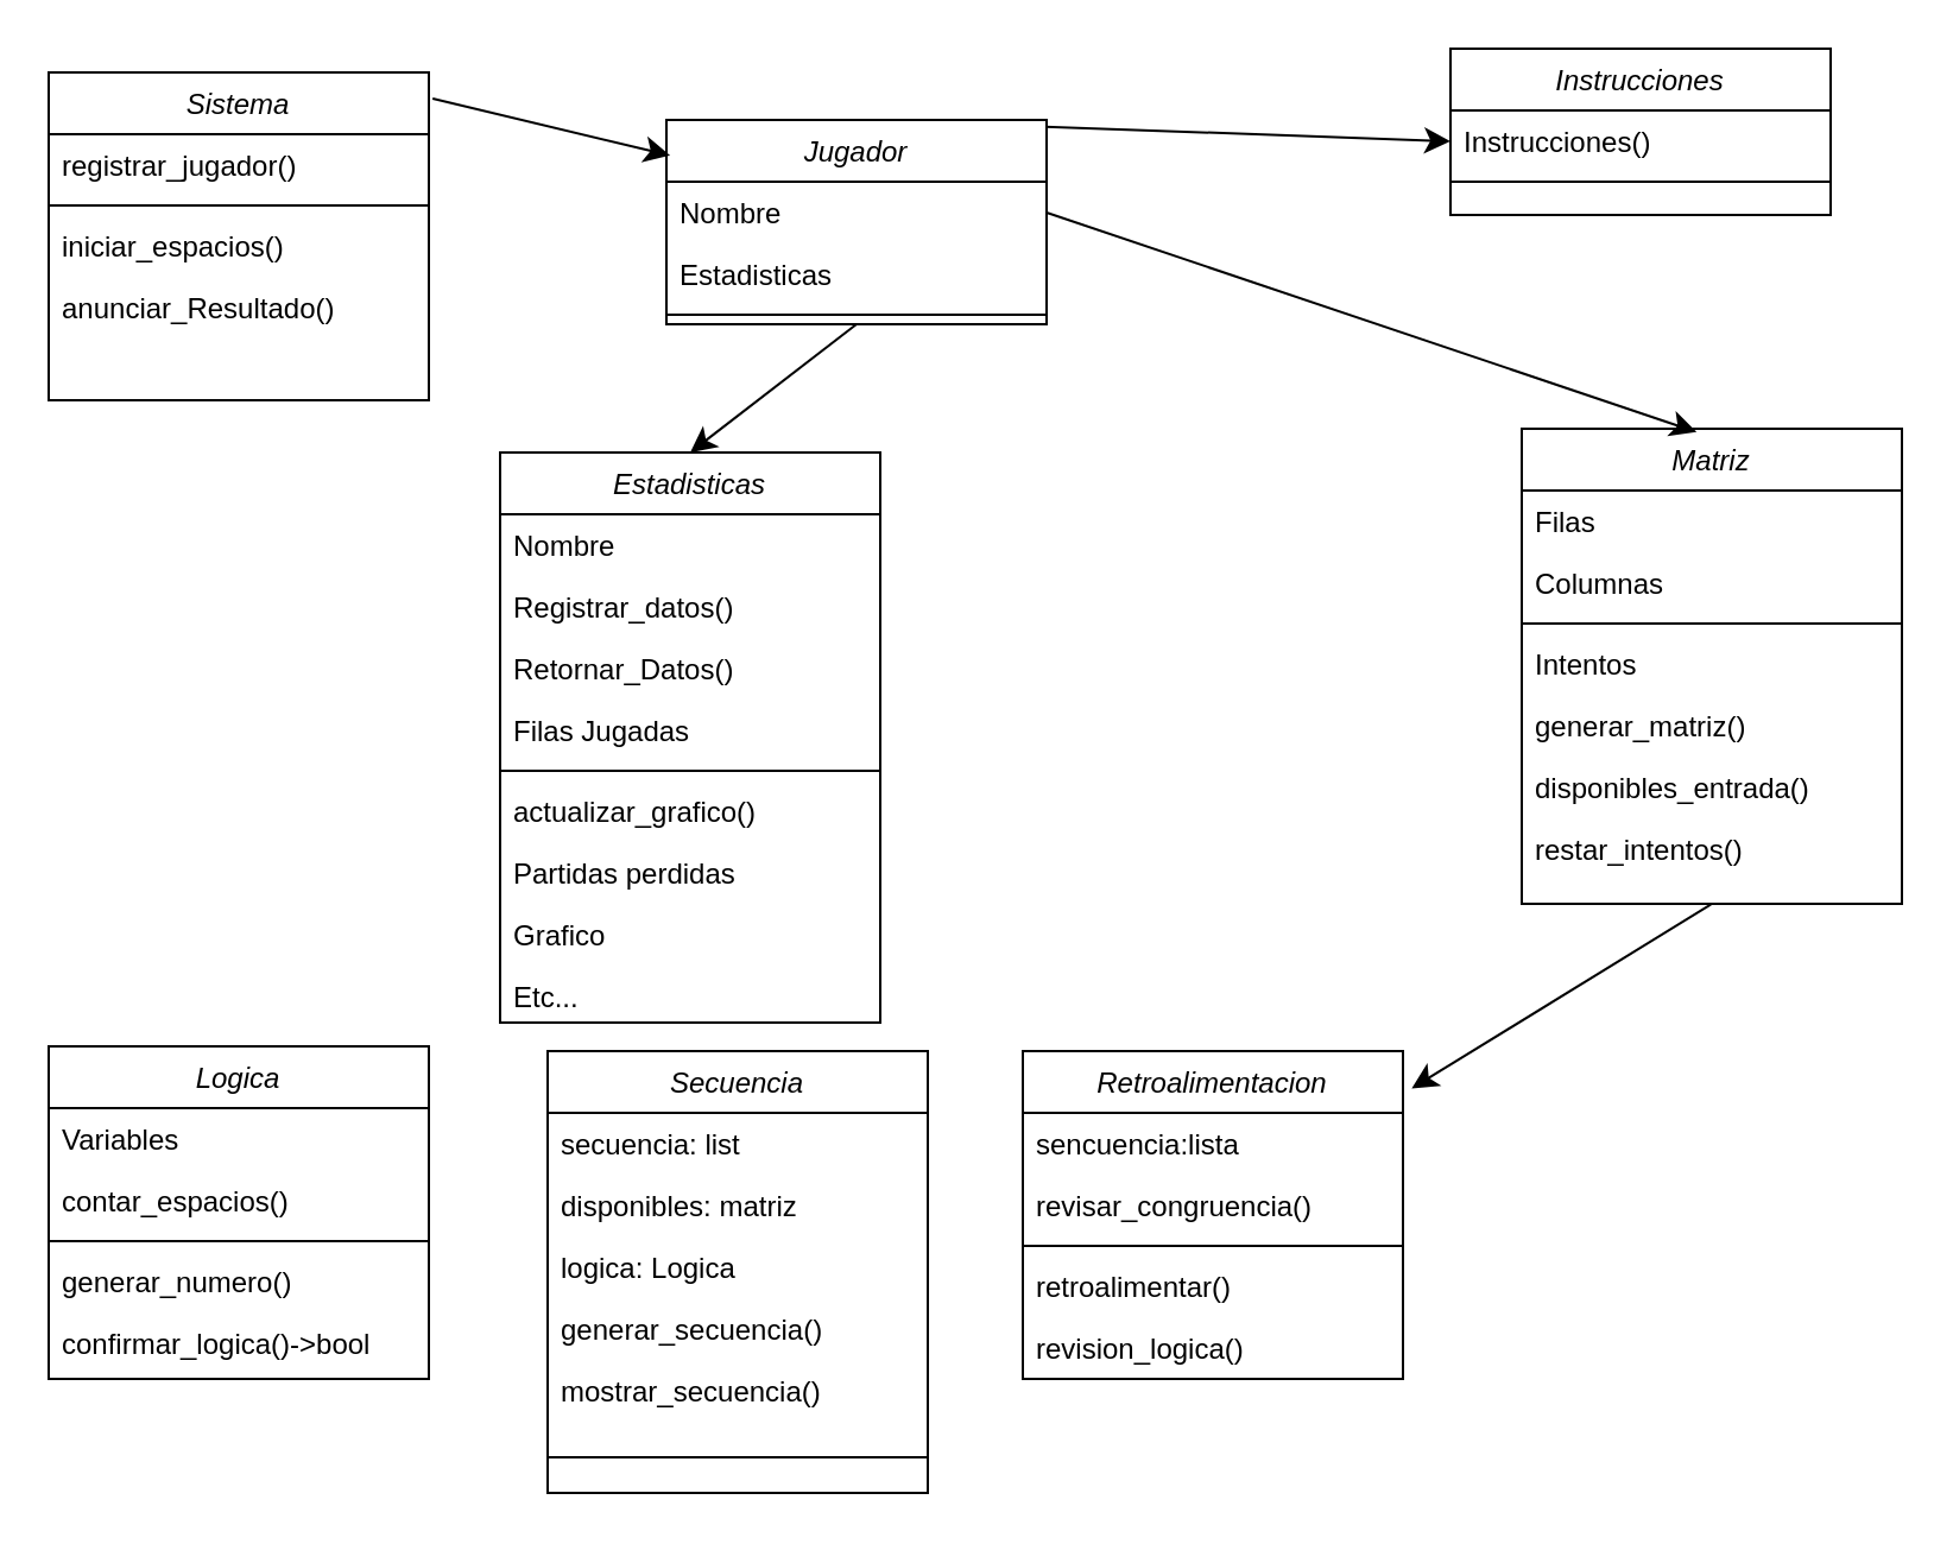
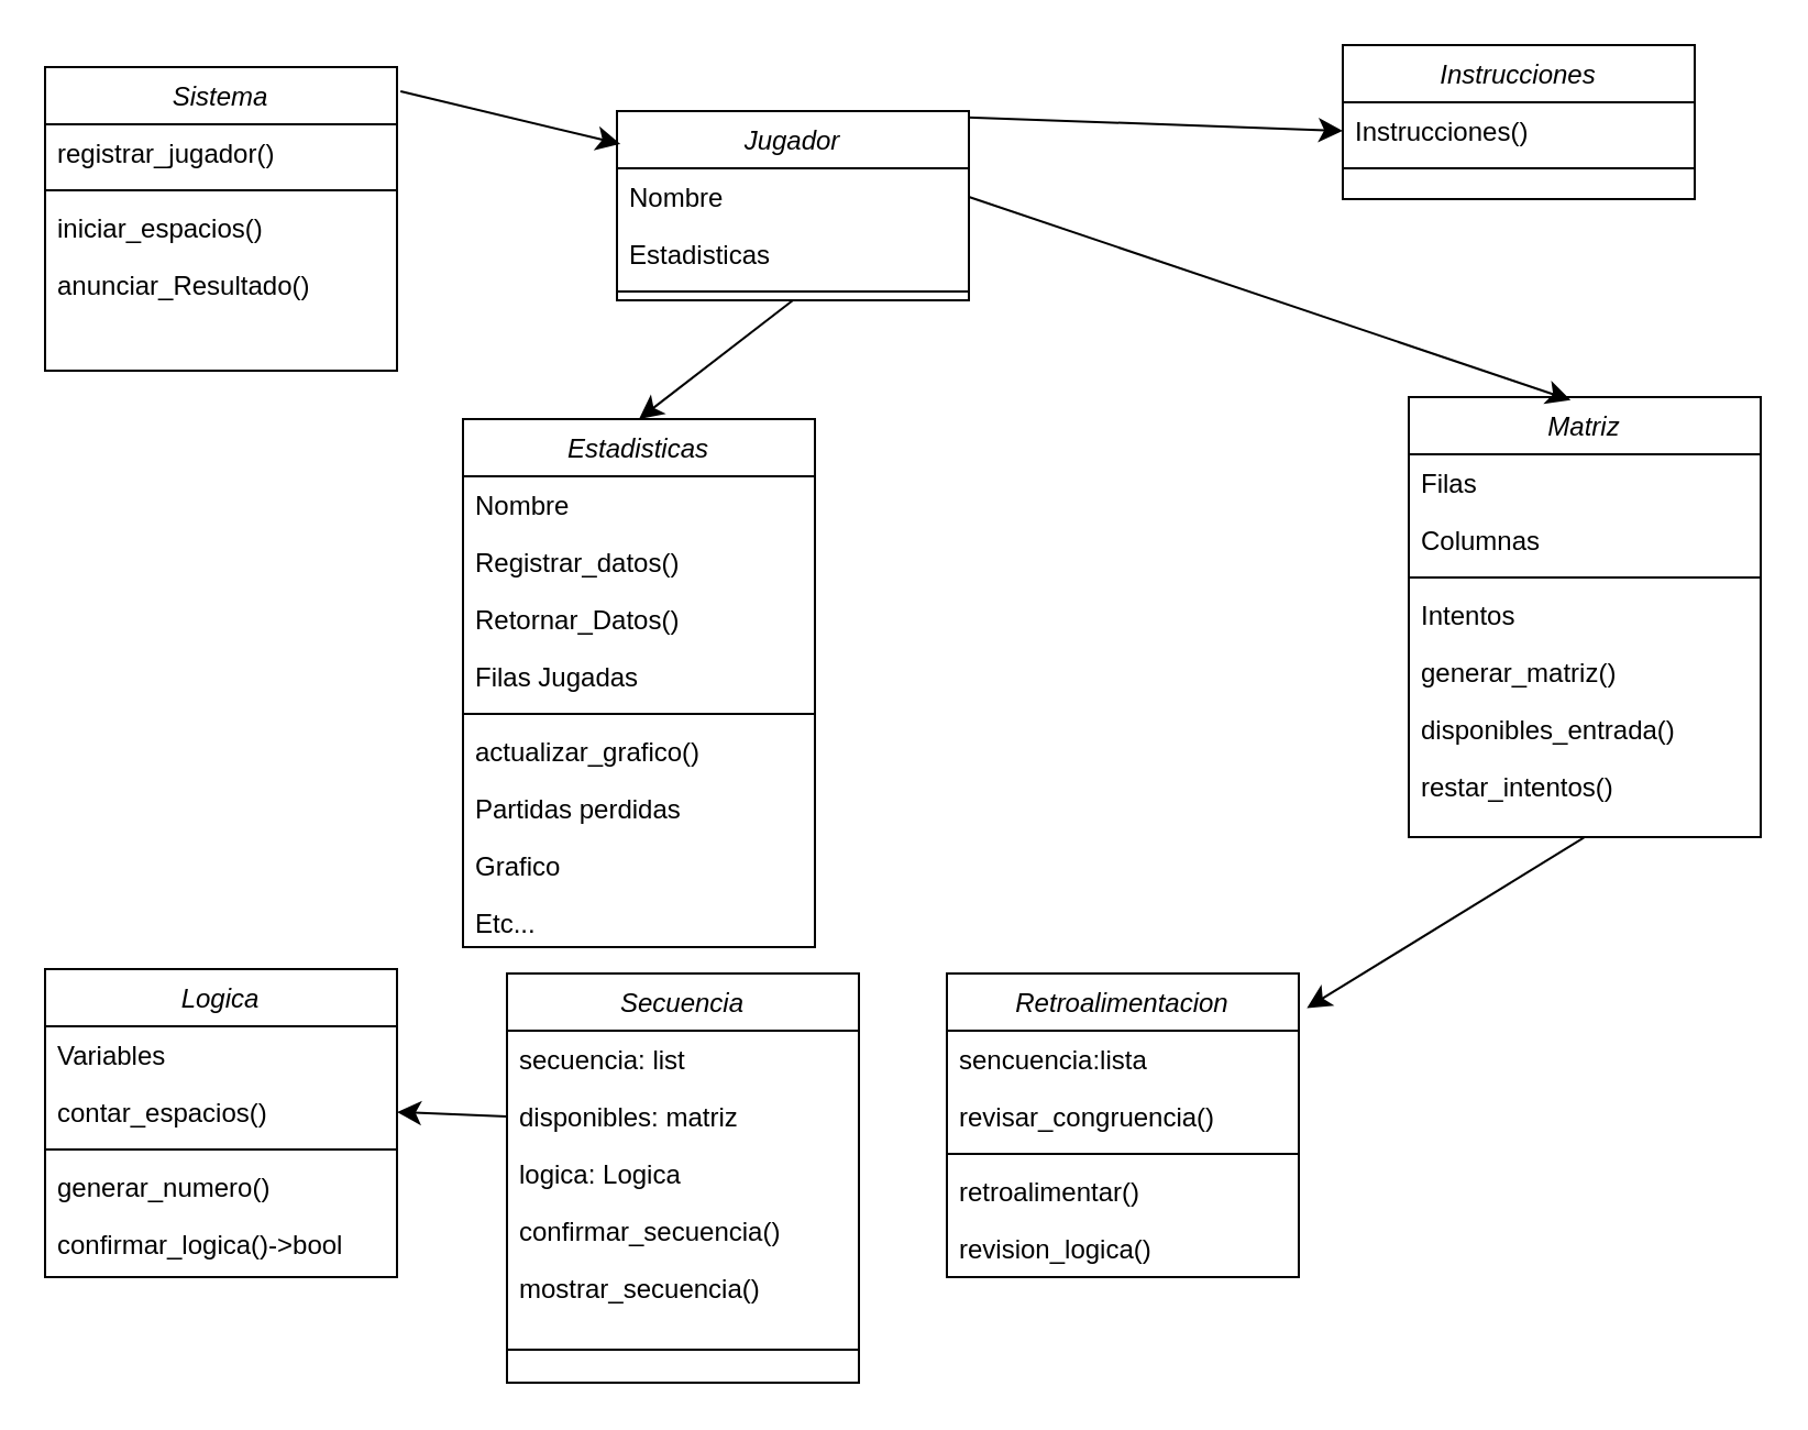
+ <mxCell id="51" style="edgeStyle=none;curved=1;rounded=0;orthogonalLoop=1;jettySize=auto;html=1;exitX=0;exitY=0.5;exitDx=0;exitDy=0;entryX=1;entryY=0.5;entryDx=0;entryDy=0;fontSize=12;startSize=8;endSize=8;" edge="1" parent="1" source="4" target="41"><mxGeometry relative="1" as="geometry" /></mxCell>
- <mxCell id="6" value="generar_secuencia()" style="text;align=left;verticalAlign=top;spacingLeft=4;spacingRight=4;overflow=hidden;rotatable=0;points=[[0,0.5],[1,0.5]];portConstraint=eastwest;rounded=0;shadow=0;html=0;" parent="2" vertex="1"><mxGeometry y="104" width="160" height="26" as="geometry" /></mxCell>
+ <mxCell id="6" value="confirmar_secuencia()" style="text;align=left;verticalAlign=top;spacingLeft=4;spacingRight=4;overflow=hidden;rotatable=0;points=[[0,0.5],[1,0.5]];portConstraint=eastwest;rounded=0;shadow=0;html=0;" parent="2" vertex="1"><mxGeometry y="104" width="160" height="26" as="geometry" /></mxCell>
